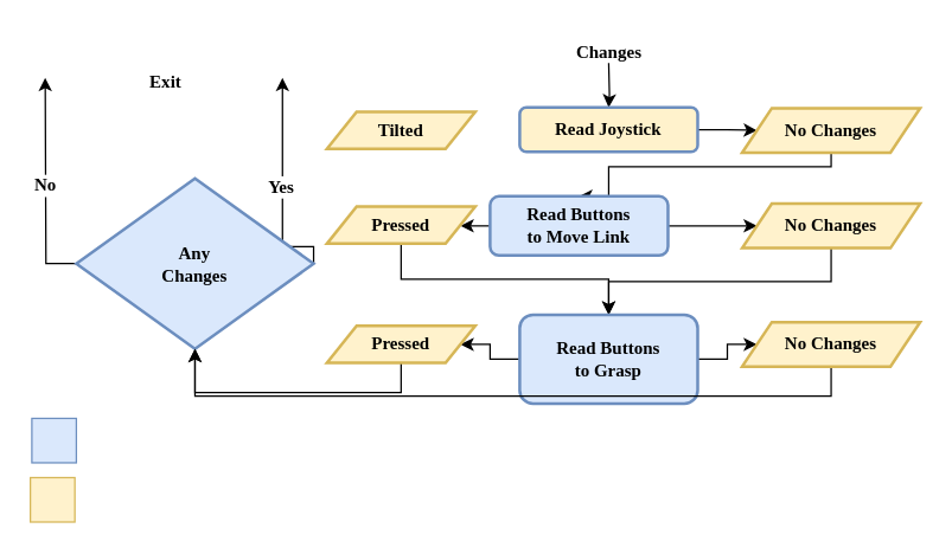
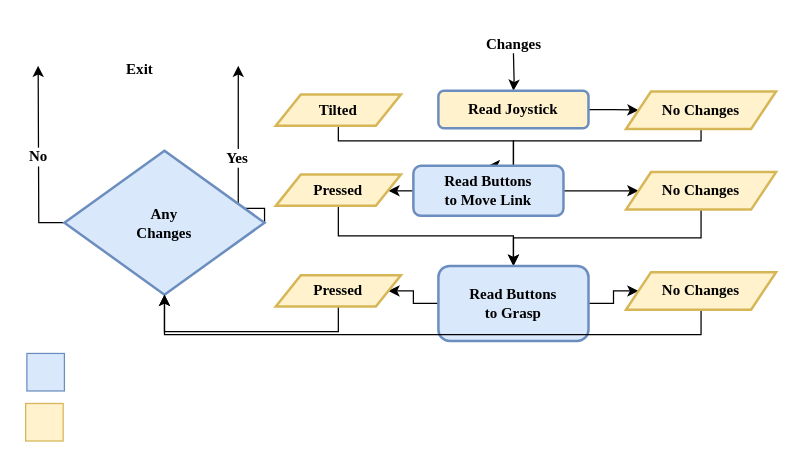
+ <mxCell id="20" style="edgeStyle=orthogonalEdgeStyle;rounded=0;orthogonalLoop=1;jettySize=auto;html=1;exitX=0.5;exitY=1;exitDx=0;exitDy=0;entryX=0.5;entryY=0;entryDx=0;entryDy=0;" edge="1" parent="1" source="21" target="24"><mxGeometry relative="1" as="geometry"><Array as="points"><mxPoint x="270" y="112" /><mxPoint x="410" y="112" /></Array></mxGeometry></mxCell>
